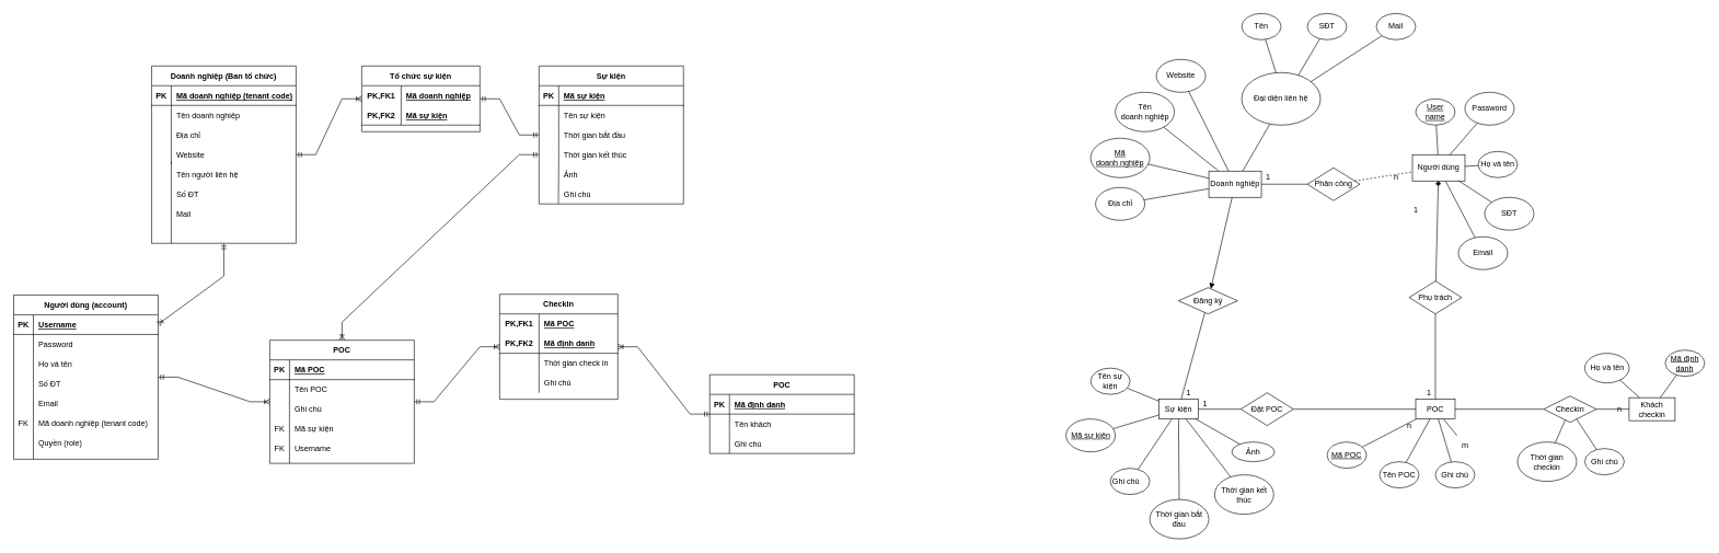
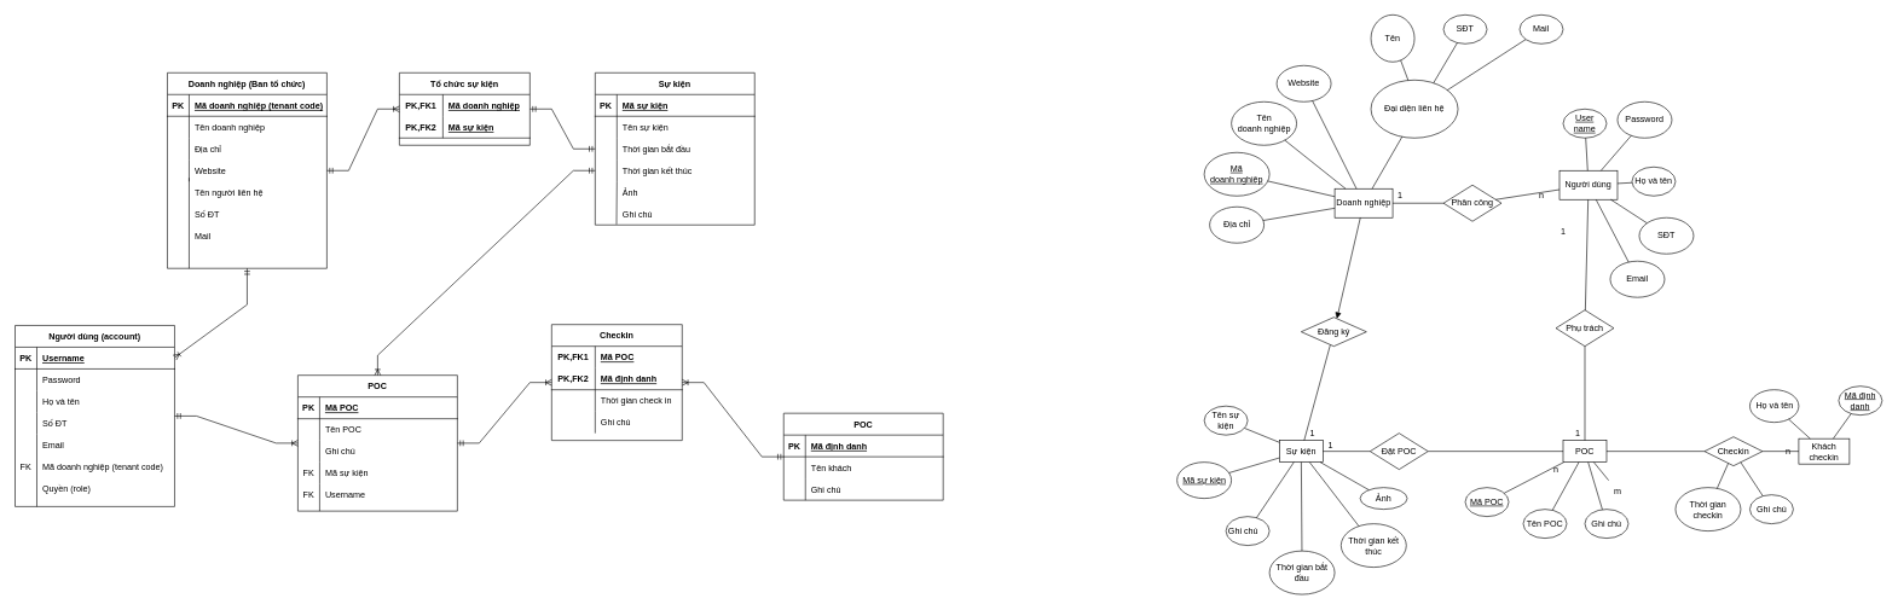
- <mxCell id="7" value="Tên" style="ellipse;whiteSpace=wrap;html=1;" parent="1" vertex="1"><mxGeometry x="1890" width="60" height="40" as="geometry" y="20" /></mxCell>
+ <mxCell id="7" value="Tên" style="ellipse;whiteSpace=wrap;html=1;" parent="1" vertex="1"><mxGeometry x="1890" y="20" width="60" height="65" as="geometry" /></mxCell>
- <mxCell id="25" value="" style="endArrow=none;html=1;rounded=0;dashed=1;" parent="1" source="23" target="17" edge="1"><mxGeometry width="50" height="50" relative="1" as="geometry"><mxPoint x="1930" y="291.333" as="sourcePoint" /><mxPoint x="2002.025" y="293.734" as="targetPoint" /></mxGeometry></mxCell>
+ <mxCell id="25" value="" style="endArrow=none;html=1;rounded=0;" parent="1" source="23" target="17" edge="1"><mxGeometry width="50" height="50" relative="1" as="geometry"><mxPoint x="1930" y="291.333" as="sourcePoint" /><mxPoint x="2002.025" y="293.734" as="targetPoint" /></mxGeometry></mxCell>
- <mxCell id="66" value="" style="endArrow=diamond;html=1;rounded=0;" parent="1" source="63" target="17" edge="1"><mxGeometry width="50" height="50" relative="1" as="geometry"><mxPoint x="2050" y="460" as="sourcePoint" /><mxPoint x="2100" y="410" as="targetPoint" /></mxGeometry></mxCell>
+ <mxCell id="66" value="" style="endArrow=none;html=1;rounded=0;" parent="1" source="63" target="17" edge="1"><mxGeometry width="50" height="50" relative="1" as="geometry"><mxPoint x="2050" y="460" as="sourcePoint" /><mxPoint x="2100" y="410" as="targetPoint" /></mxGeometry></mxCell>
